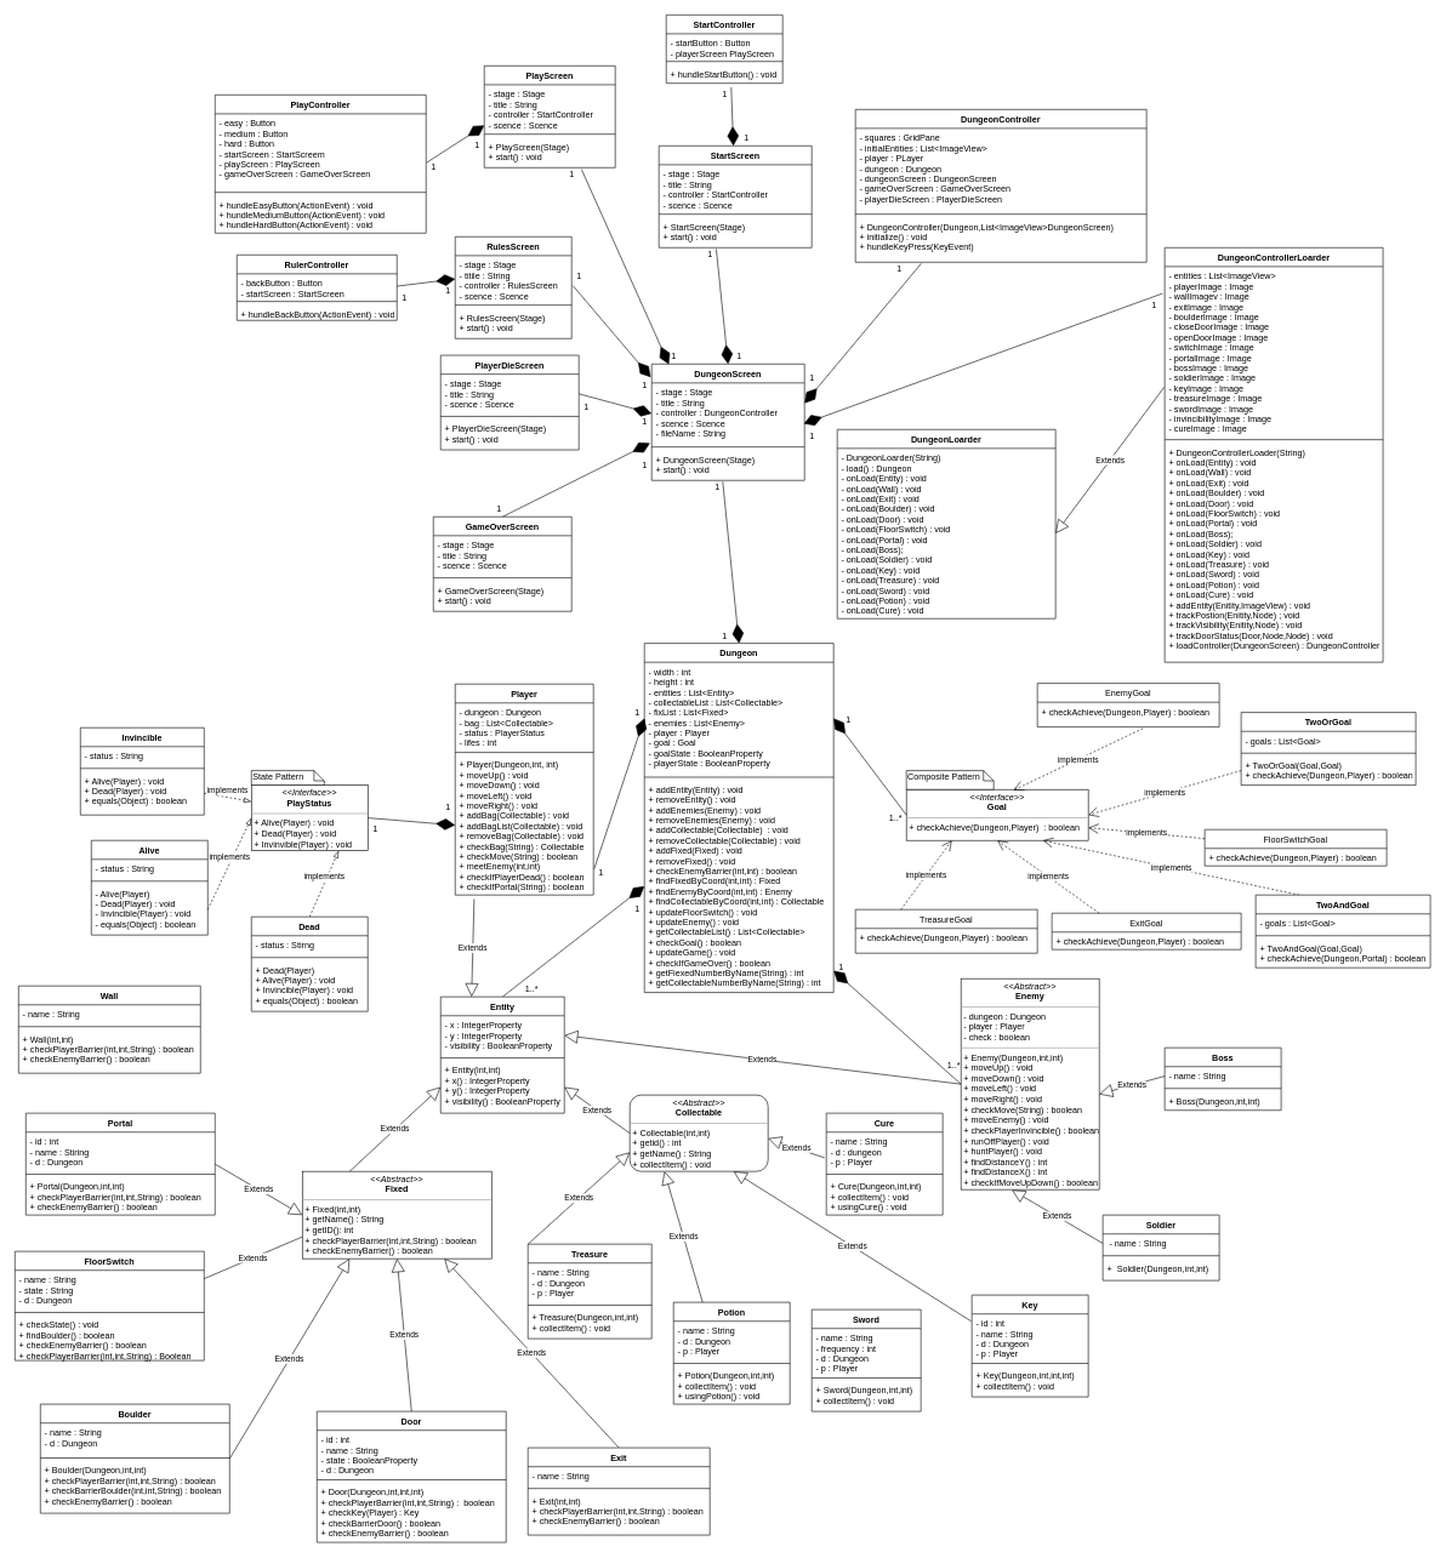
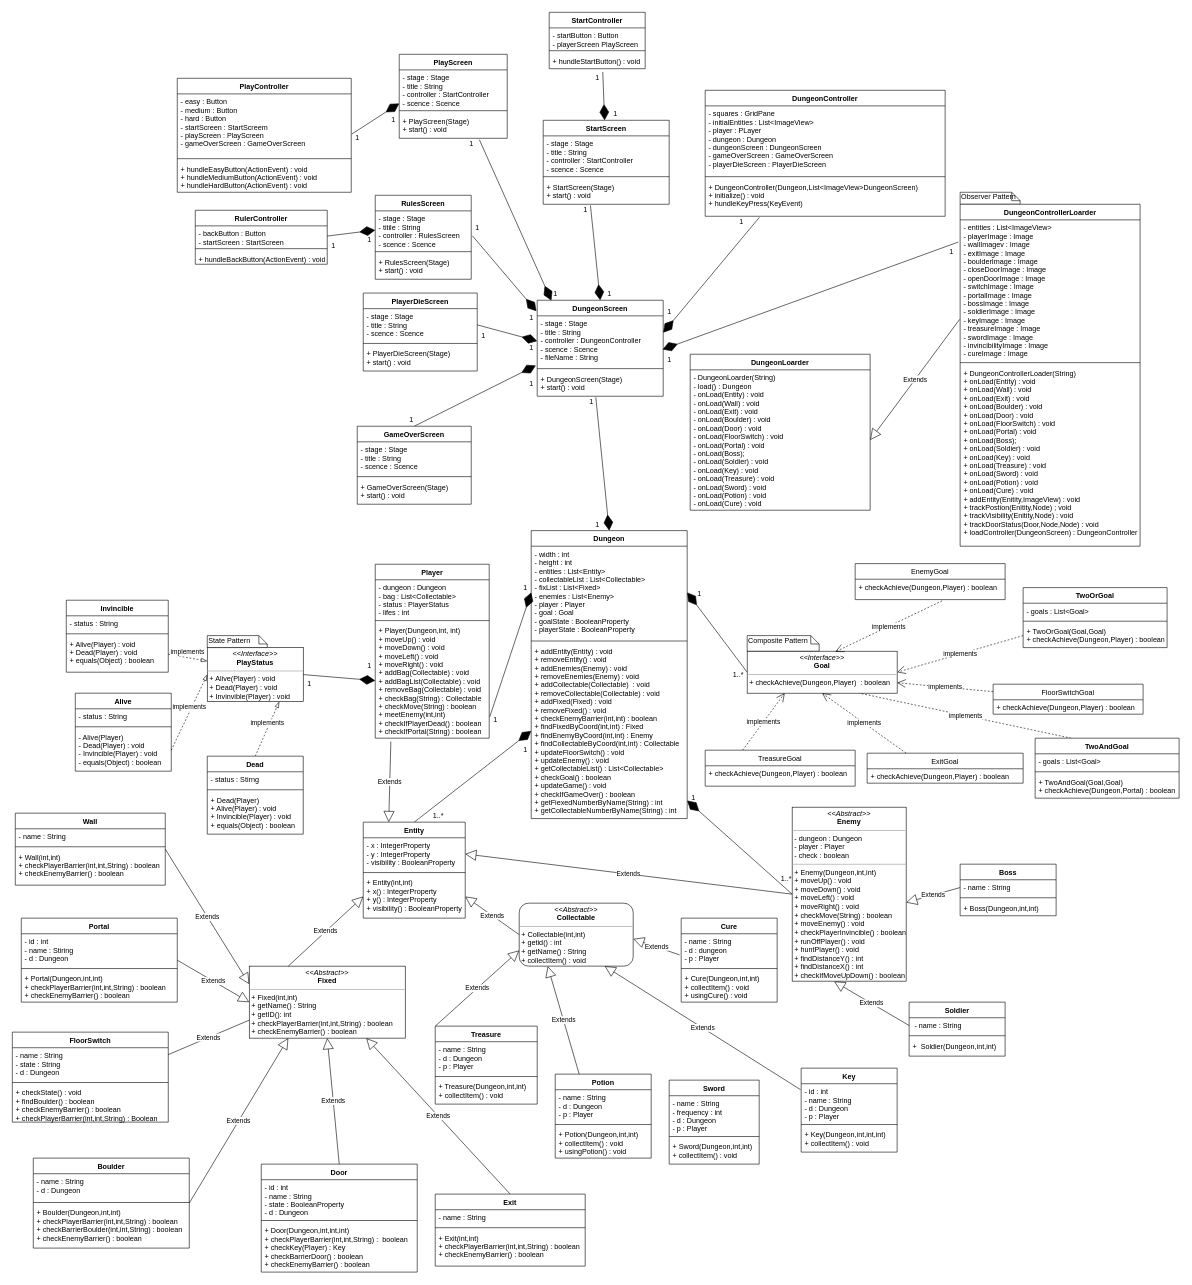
+ <mxCell id="83" value="Observer Pattern" style="shape=note;whiteSpace=wrap;html=1;size=14;verticalAlign=top;align=left;spacingTop=-6;" vertex="1" parent="1"><mxGeometry x="1600" y="320" width="100" height="20" as="geometry" /></mxCell>
- <mxCell id="26" value="implements" style="endArrow=open;endSize=12;dashed=1;html=1;shadow=0;exitX=0.25;exitY=0;exitDx=0;exitDy=0;entryX=0.75;entryY=1;entryDx=0;entryDy=0;" parent="1" source="104" target="5" edge="1"><mxGeometry width="160" relative="1" as="geometry"><mxPoint x="1407.5" y="1256" as="sourcePoint" /><mxPoint x="1585" y="1300" as="targetPoint" /></mxGeometry></mxCell>
+ <mxCell id="26" value="implements" style="endArrow=none;endSize=12;dashed=1;html=1;shadow=0;exitX=0.25;exitY=0;exitDx=0;exitDy=0;entryX=0.75;entryY=1;entryDx=0;entryDy=0;" parent="1" source="104" target="5" edge="1"><mxGeometry width="160" relative="1" as="geometry"><mxPoint x="1407.5" y="1256" as="sourcePoint" /><mxPoint x="1585" y="1300" as="targetPoint" /></mxGeometry></mxCell>
+ <mxCell id="10" value="Extends" style="endArrow=block;endSize=16;endFill=0;html=1;shadow=0;exitX=1;exitY=0.5;exitDx=0;exitDy=0;entryX=0;entryY=0.25;entryDx=0;entryDy=0;" parent="1" source="128" target="3" edge="1"><mxGeometry width="160" relative="1" as="geometry"><mxPoint x="795" y="1565" as="sourcePoint" /><mxPoint x="605" y="1633.25" as="targetPoint" /></mxGeometry></mxCell>
